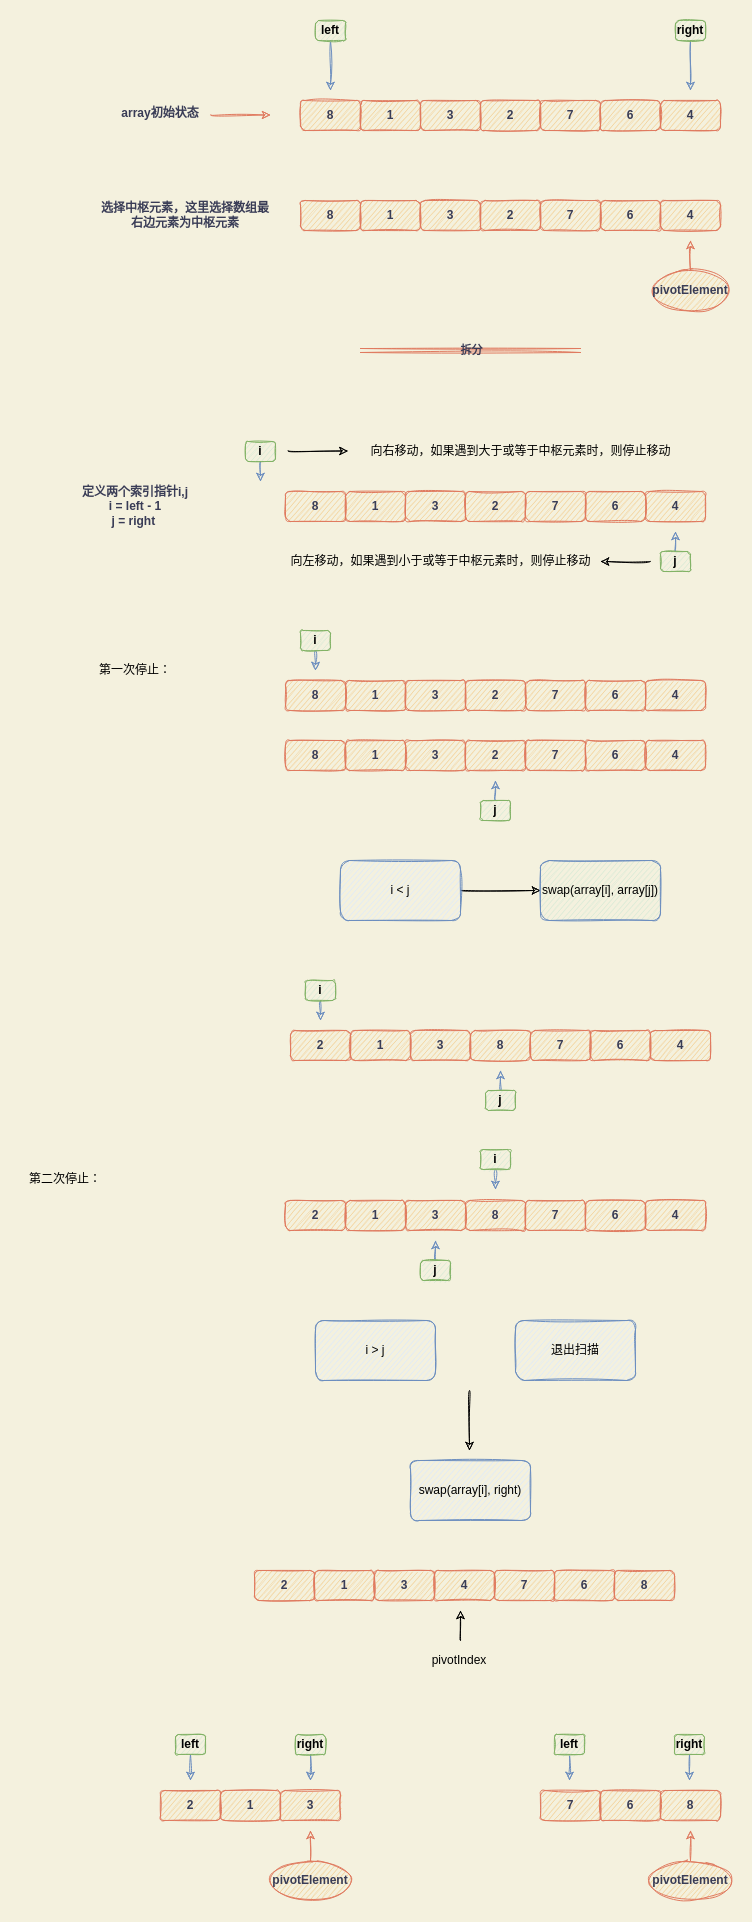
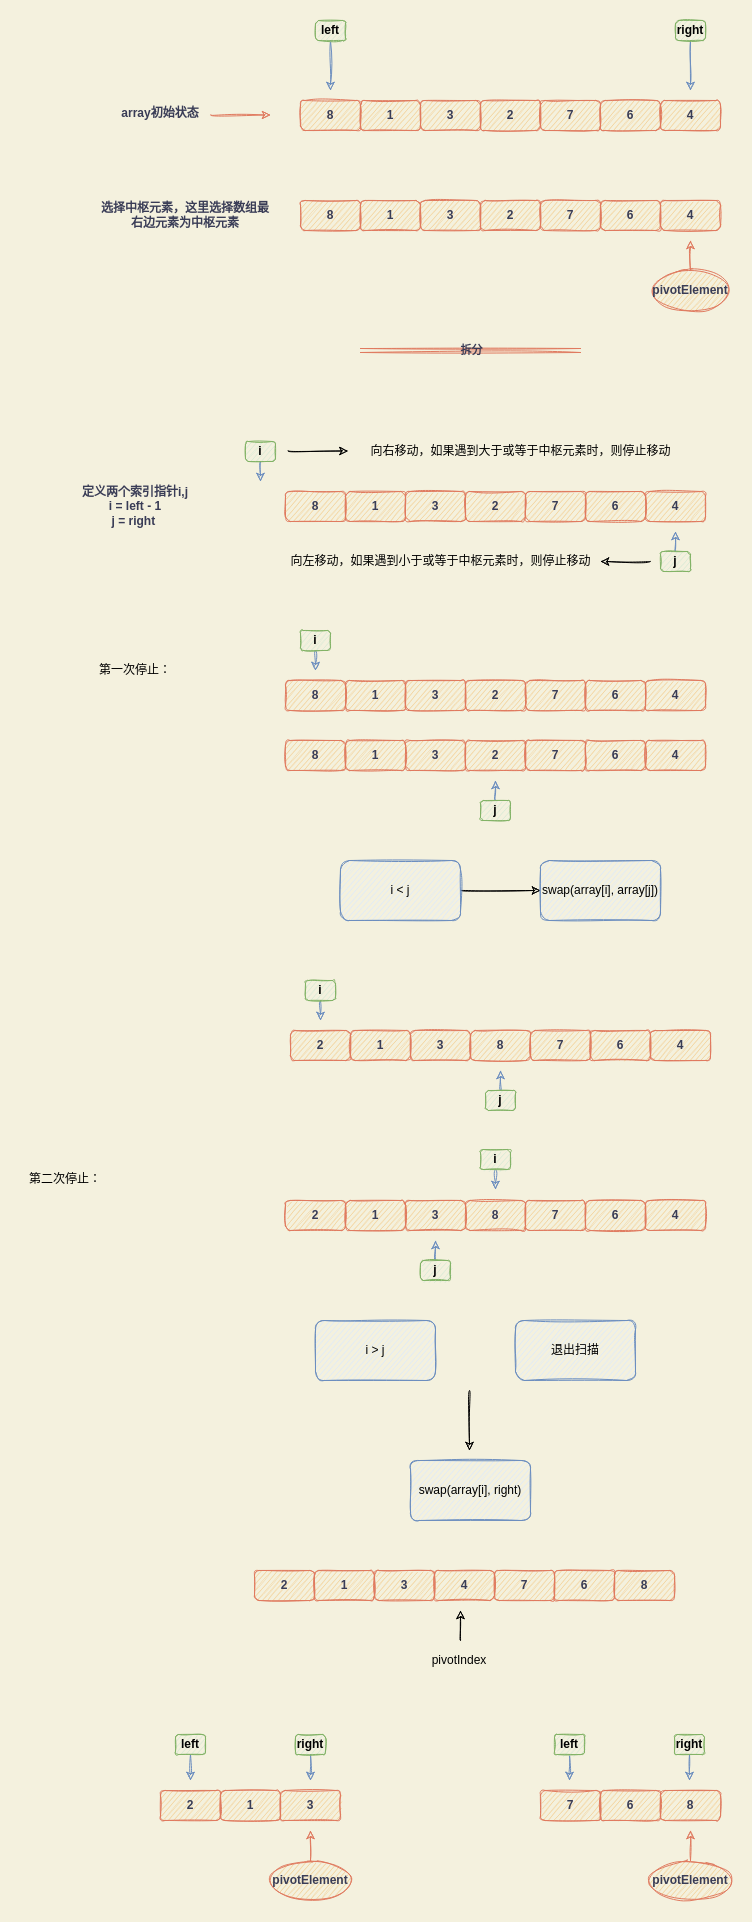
- <mxCell id="64" value="swap(array[i], array[j])" style="whiteSpace=wrap;html=1;strokeColor=#6c8ebf;fillColor=#d5e8d4;sketch=1;rounded=1;" vertex="1" parent="1"><mxGeometry x="540" y="860" width="120" height="60" as="geometry" /></mxCell>
+ <mxCell id="64" value="swap(array[i], array[j])" style="whiteSpace=wrap;html=1;strokeColor=#6c8ebf;fillColor=#dae8fc;sketch=1;rounded=1;" vertex="1" parent="1"><mxGeometry x="540" y="860" width="120" height="60" as="geometry" /></mxCell>
